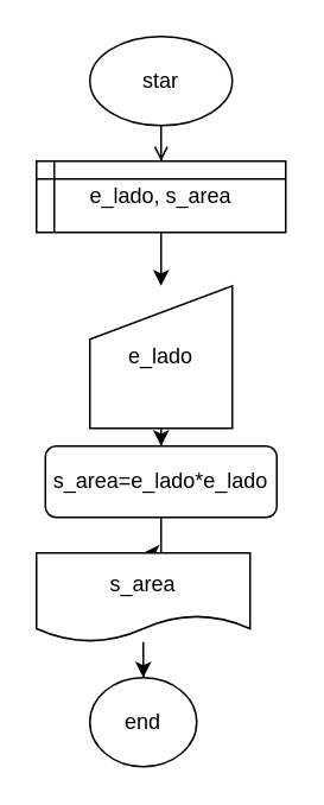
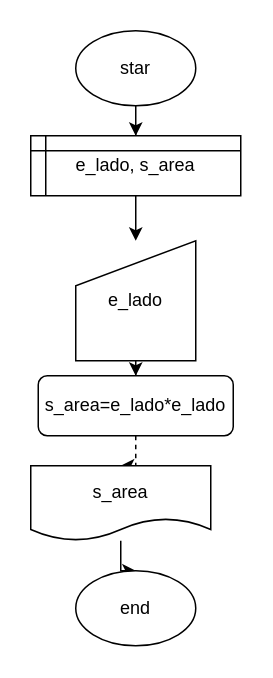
- <mxCell id="2" style="edgeStyle=orthogonalEdgeStyle;rounded=0;orthogonalLoop=1;jettySize=auto;html=1;entryX=0.5;entryY=0;entryDx=0;entryDy=0;endArrow=open;" edge="1" parent="1" source="3" target="5"><mxGeometry relative="1" as="geometry" /></mxCell>
+ <mxCell id="2" style="edgeStyle=orthogonalEdgeStyle;rounded=0;orthogonalLoop=1;jettySize=auto;html=1;entryX=0.5;entryY=0;entryDx=0;entryDy=0;" edge="1" parent="1" source="3" target="5"><mxGeometry relative="1" as="geometry" /></mxCell>
- <mxCell id="8" style="edgeStyle=orthogonalEdgeStyle;rounded=0;orthogonalLoop=1;jettySize=auto;html=1;entryX=0.5;entryY=0;entryDx=0;entryDy=0;" edge="1" parent="1" source="9" target="11"><mxGeometry relative="1" as="geometry" /></mxCell>
+ <mxCell id="8" style="edgeStyle=orthogonalEdgeStyle;rounded=0;orthogonalLoop=1;jettySize=auto;html=1;entryX=0.5;entryY=0;entryDx=0;entryDy=0;dashed=1;" edge="1" parent="1" source="9" target="11"><mxGeometry relative="1" as="geometry" /></mxCell>
- <mxCell id="12" value="end" style="ellipse;whiteSpace=wrap;html=1;" vertex="1" parent="1"><mxGeometry x="50" y="380" width="60" height="50" as="geometry" /></mxCell>
+ <mxCell id="12" value="end" style="ellipse;whiteSpace=wrap;html=1;" vertex="1" parent="1"><mxGeometry x="50" y="380" width="80" height="50" as="geometry" /></mxCell>
